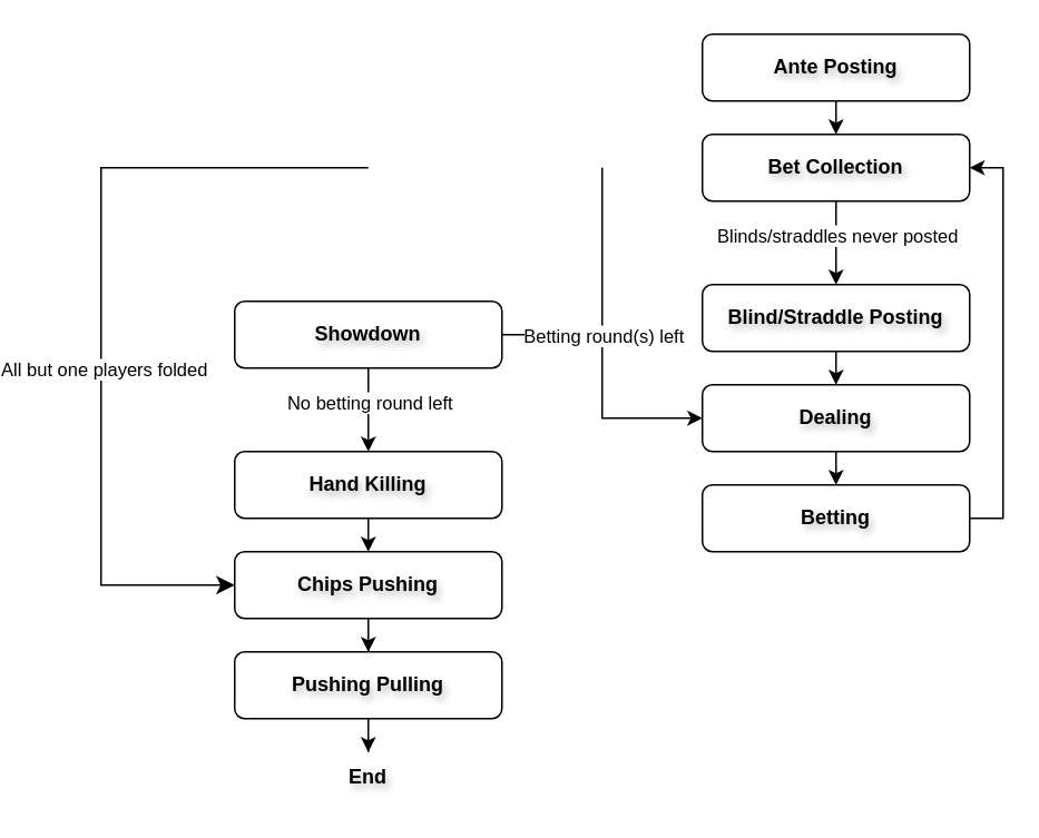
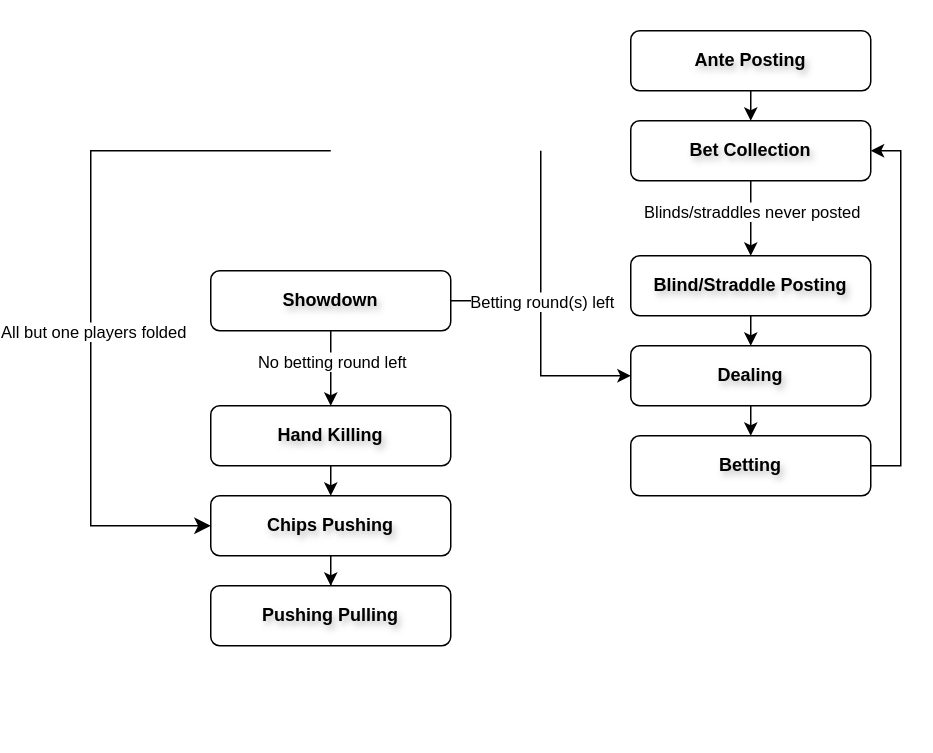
- <mxCell id="14" style="edgeStyle=orthogonalEdgeStyle;rounded=0;orthogonalLoop=1;jettySize=auto;html=1;entryX=0.5;entryY=0;entryDx=0;entryDy=0;fontFamily=Helvetica;" edge="1" parent="1" source="15" target="23"><mxGeometry relative="1" as="geometry"><mxPoint x="180" y="520" as="targetPoint" /></mxGeometry></mxCell>
- <mxCell id="23" value="End" style="text;html=1;align=center;verticalAlign=middle;whiteSpace=wrap;rounded=0;fontStyle=1;fontFamily=Helvetica;textShadow=1;" vertex="1" parent="1"><mxGeometry x="150" y="450" width="60" height="30" as="geometry" /></mxCell>
